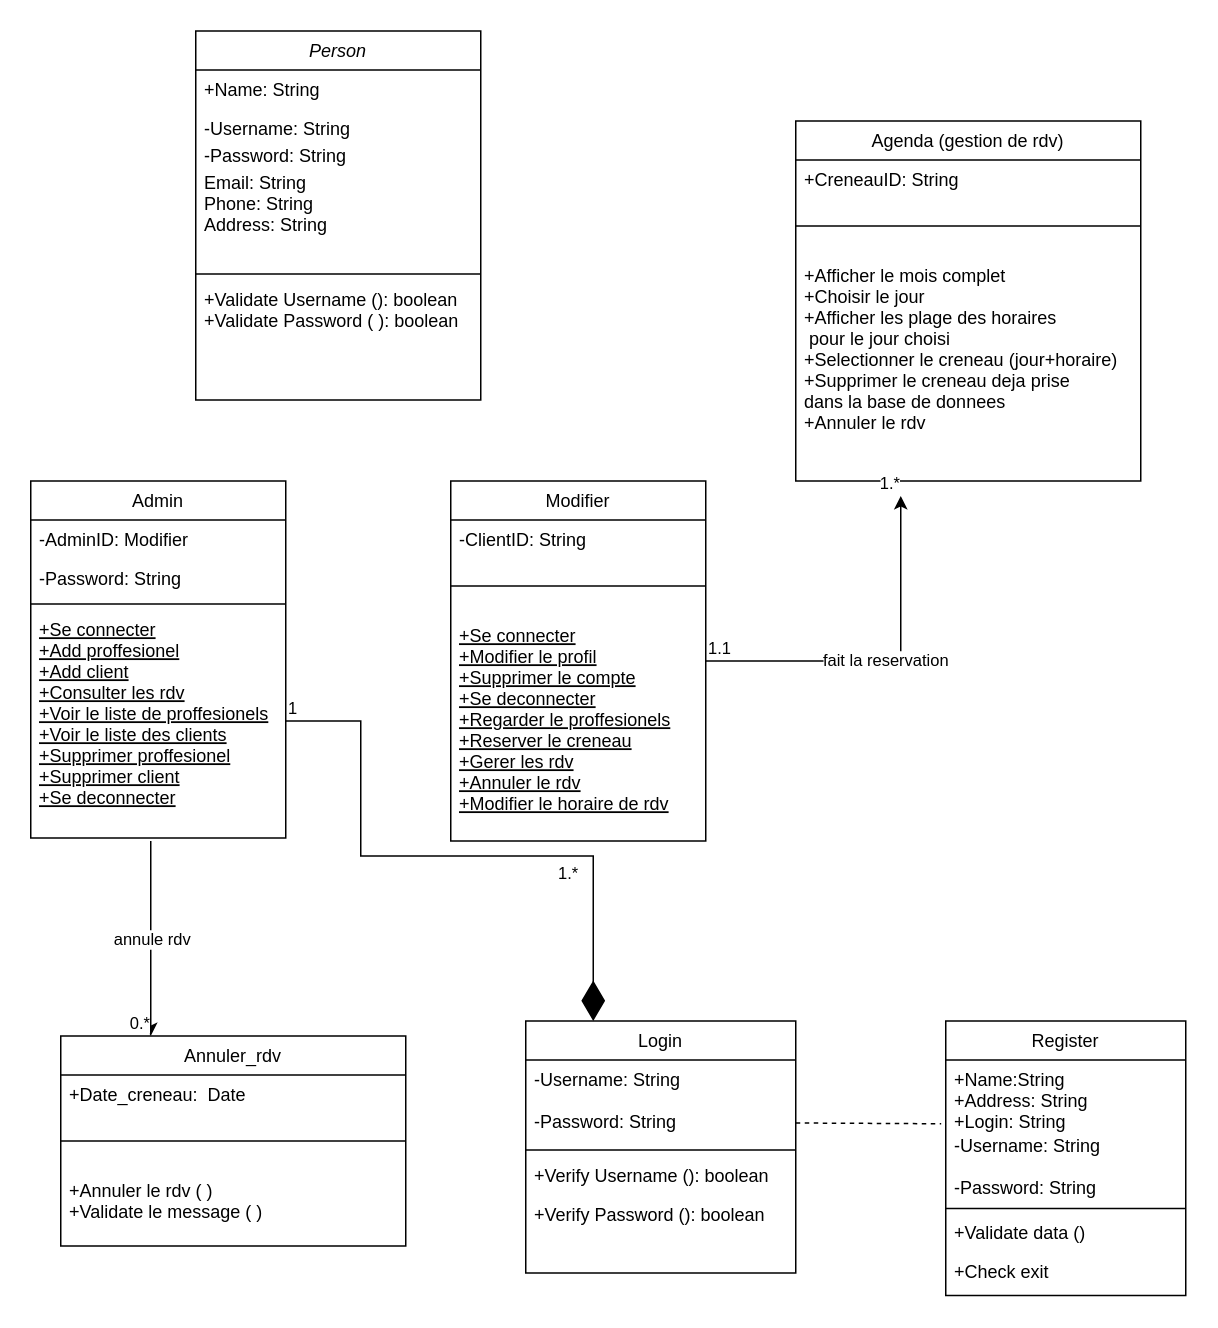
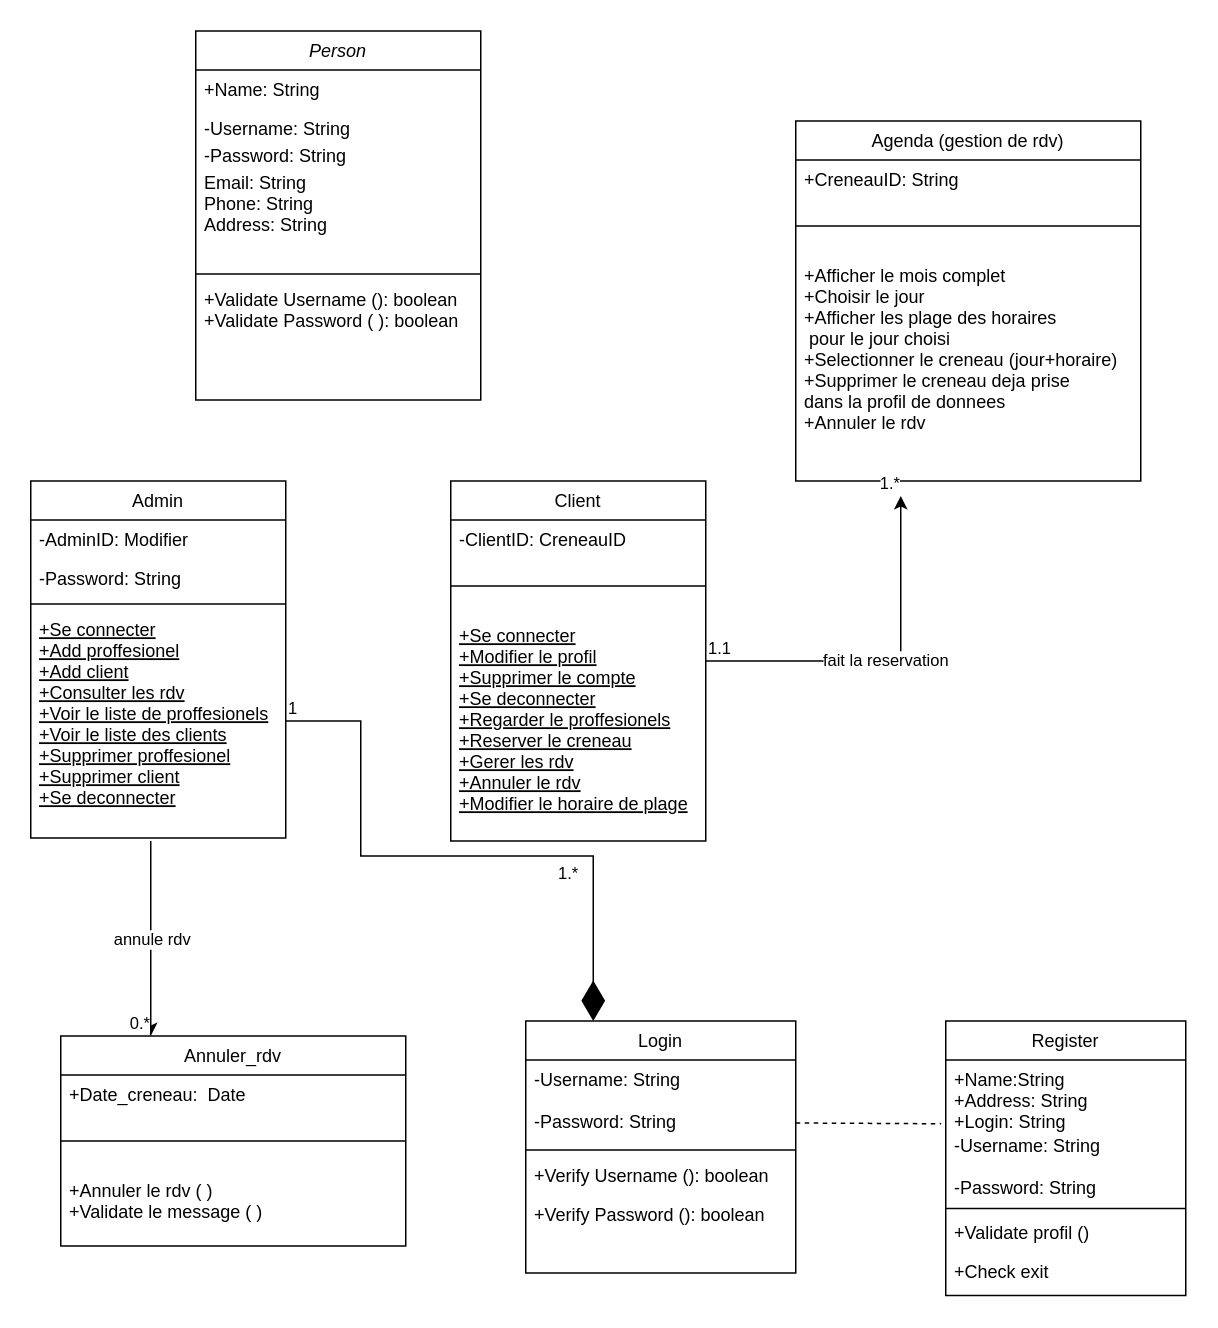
- <mxCell id="28" value="+Afficher le mois complet&#10;+Choisir le jour&#10;+Afficher les plage des horaires&#10; pour le jour choisi&#10;+Selectionner le creneau (jour+horaire)&#10;+Supprimer le creneau deja prise &#10;dans la base de donnees&#10;+Annuler le rdv&#10;&#10;" style="text;align=left;verticalAlign=top;spacingLeft=4;spacingRight=4;overflow=hidden;rotatable=0;points=[[0,0.5],[1,0.5]];portConstraint=eastwest;" vertex="1" parent="25"><mxGeometry y="90" width="230" height="120" as="geometry" /></mxCell>
+ <mxCell id="28" value="+Afficher le mois complet&#10;+Choisir le jour&#10;+Afficher les plage des horaires&#10; pour le jour choisi&#10;+Selectionner le creneau (jour+horaire)&#10;+Supprimer le creneau deja prise &#10;dans la profil de donnees&#10;+Annuler le rdv&#10;&#10;" style="text;align=left;verticalAlign=top;spacingLeft=4;spacingRight=4;overflow=hidden;rotatable=0;points=[[0,0.5],[1,0.5]];portConstraint=eastwest;" vertex="1" parent="25"><mxGeometry y="90" width="230" height="120" as="geometry" /></mxCell>
- <mxCell id="14" value="Modifier" style="swimlane;fontStyle=0;align=center;verticalAlign=top;childLayout=stackLayout;horizontal=1;startSize=26;horizontalStack=0;resizeParent=1;resizeLast=0;collapsible=1;marginBottom=0;rounded=0;shadow=0;strokeWidth=1;" parent="1" vertex="1"><mxGeometry x="300" y="320" width="170" height="240" as="geometry"><mxRectangle x="340" y="380" width="170" height="26" as="alternateBounds" /></mxGeometry></mxCell>
+ <mxCell id="14" value="Client" style="swimlane;fontStyle=0;align=center;verticalAlign=top;childLayout=stackLayout;horizontal=1;startSize=26;horizontalStack=0;resizeParent=1;resizeLast=0;collapsible=1;marginBottom=0;rounded=0;shadow=0;strokeWidth=1;" parent="1" vertex="1"><mxGeometry x="300" y="320" width="170" height="240" as="geometry"><mxRectangle x="340" y="380" width="170" height="26" as="alternateBounds" /></mxGeometry></mxCell>
- <mxCell id="15" value="-ClientID: String" style="text;align=left;verticalAlign=top;spacingLeft=4;spacingRight=4;overflow=hidden;rotatable=0;points=[[0,0.5],[1,0.5]];portConstraint=eastwest;" parent="14" vertex="1"><mxGeometry y="26" width="170" height="24" as="geometry" /></mxCell>
+ <mxCell id="15" value="-ClientID: CreneauID" style="text;align=left;verticalAlign=top;spacingLeft=4;spacingRight=4;overflow=hidden;rotatable=0;points=[[0,0.5],[1,0.5]];portConstraint=eastwest;" parent="14" vertex="1"><mxGeometry y="26" width="170" height="24" as="geometry" /></mxCell>
- <mxCell id="17" value="+Se connecter&#10;+Modifier le profil&#10;+Supprimer le compte&#10;+Se deconnecter&#10;+Regarder le proffesionels&#10;+Reserver le creneau&#10;+Gerer les rdv&#10;+Annuler le rdv&#10;+Modifier le horaire de rdv&#10;&#10;&#10;&#10;" style="text;align=left;verticalAlign=top;spacingLeft=4;spacingRight=4;overflow=hidden;rotatable=0;points=[[0,0.5],[1,0.5]];portConstraint=eastwest;fontStyle=4" vertex="1" parent="14"><mxGeometry y="90" width="170" height="144" as="geometry" /></mxCell>
+ <mxCell id="17" value="+Se connecter&#10;+Modifier le profil&#10;+Supprimer le compte&#10;+Se deconnecter&#10;+Regarder le proffesionels&#10;+Reserver le creneau&#10;+Gerer les rdv&#10;+Annuler le rdv&#10;+Modifier le horaire de plage&#10;&#10;&#10;&#10;" style="text;align=left;verticalAlign=top;spacingLeft=4;spacingRight=4;overflow=hidden;rotatable=0;points=[[0,0.5],[1,0.5]];portConstraint=eastwest;fontStyle=4" vertex="1" parent="14"><mxGeometry y="90" width="170" height="144" as="geometry" /></mxCell>
- <mxCell id="23" value="+Validate data ()" style="text;align=left;verticalAlign=top;spacingLeft=4;spacingRight=4;overflow=hidden;rotatable=0;points=[[0,0.5],[1,0.5]];portConstraint=eastwest;" parent="18" vertex="1"><mxGeometry y="128" width="160" height="26" as="geometry" /></mxCell>
+ <mxCell id="23" value="+Validate profil ()" style="text;align=left;verticalAlign=top;spacingLeft=4;spacingRight=4;overflow=hidden;rotatable=0;points=[[0,0.5],[1,0.5]];portConstraint=eastwest;" parent="18" vertex="1"><mxGeometry y="128" width="160" height="26" as="geometry" /></mxCell>
